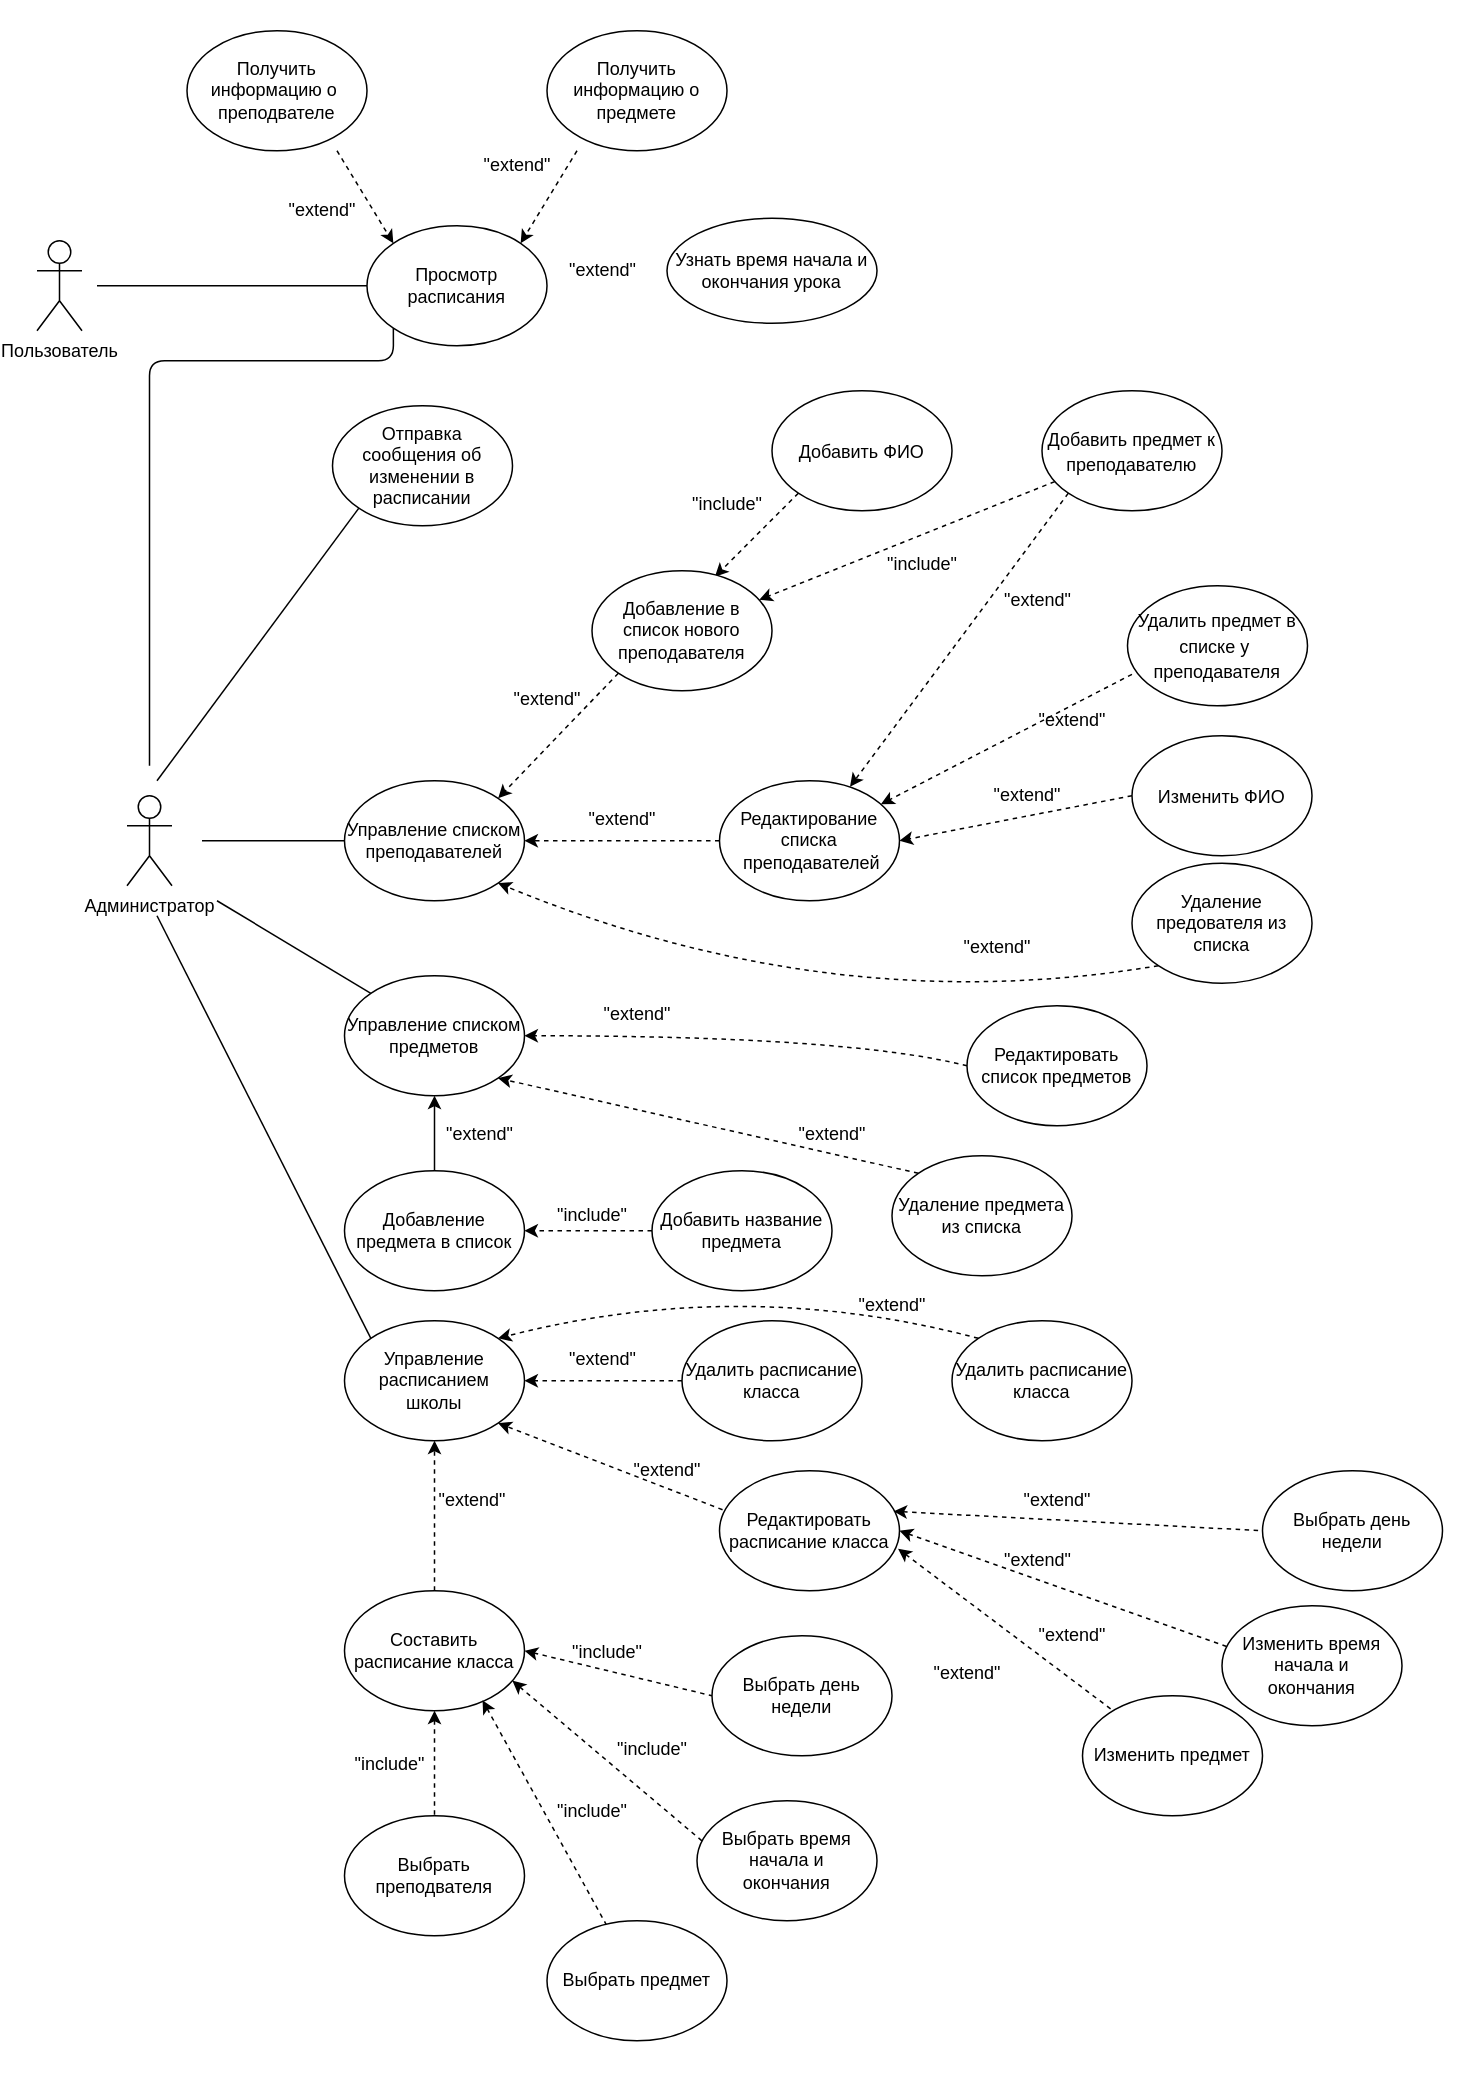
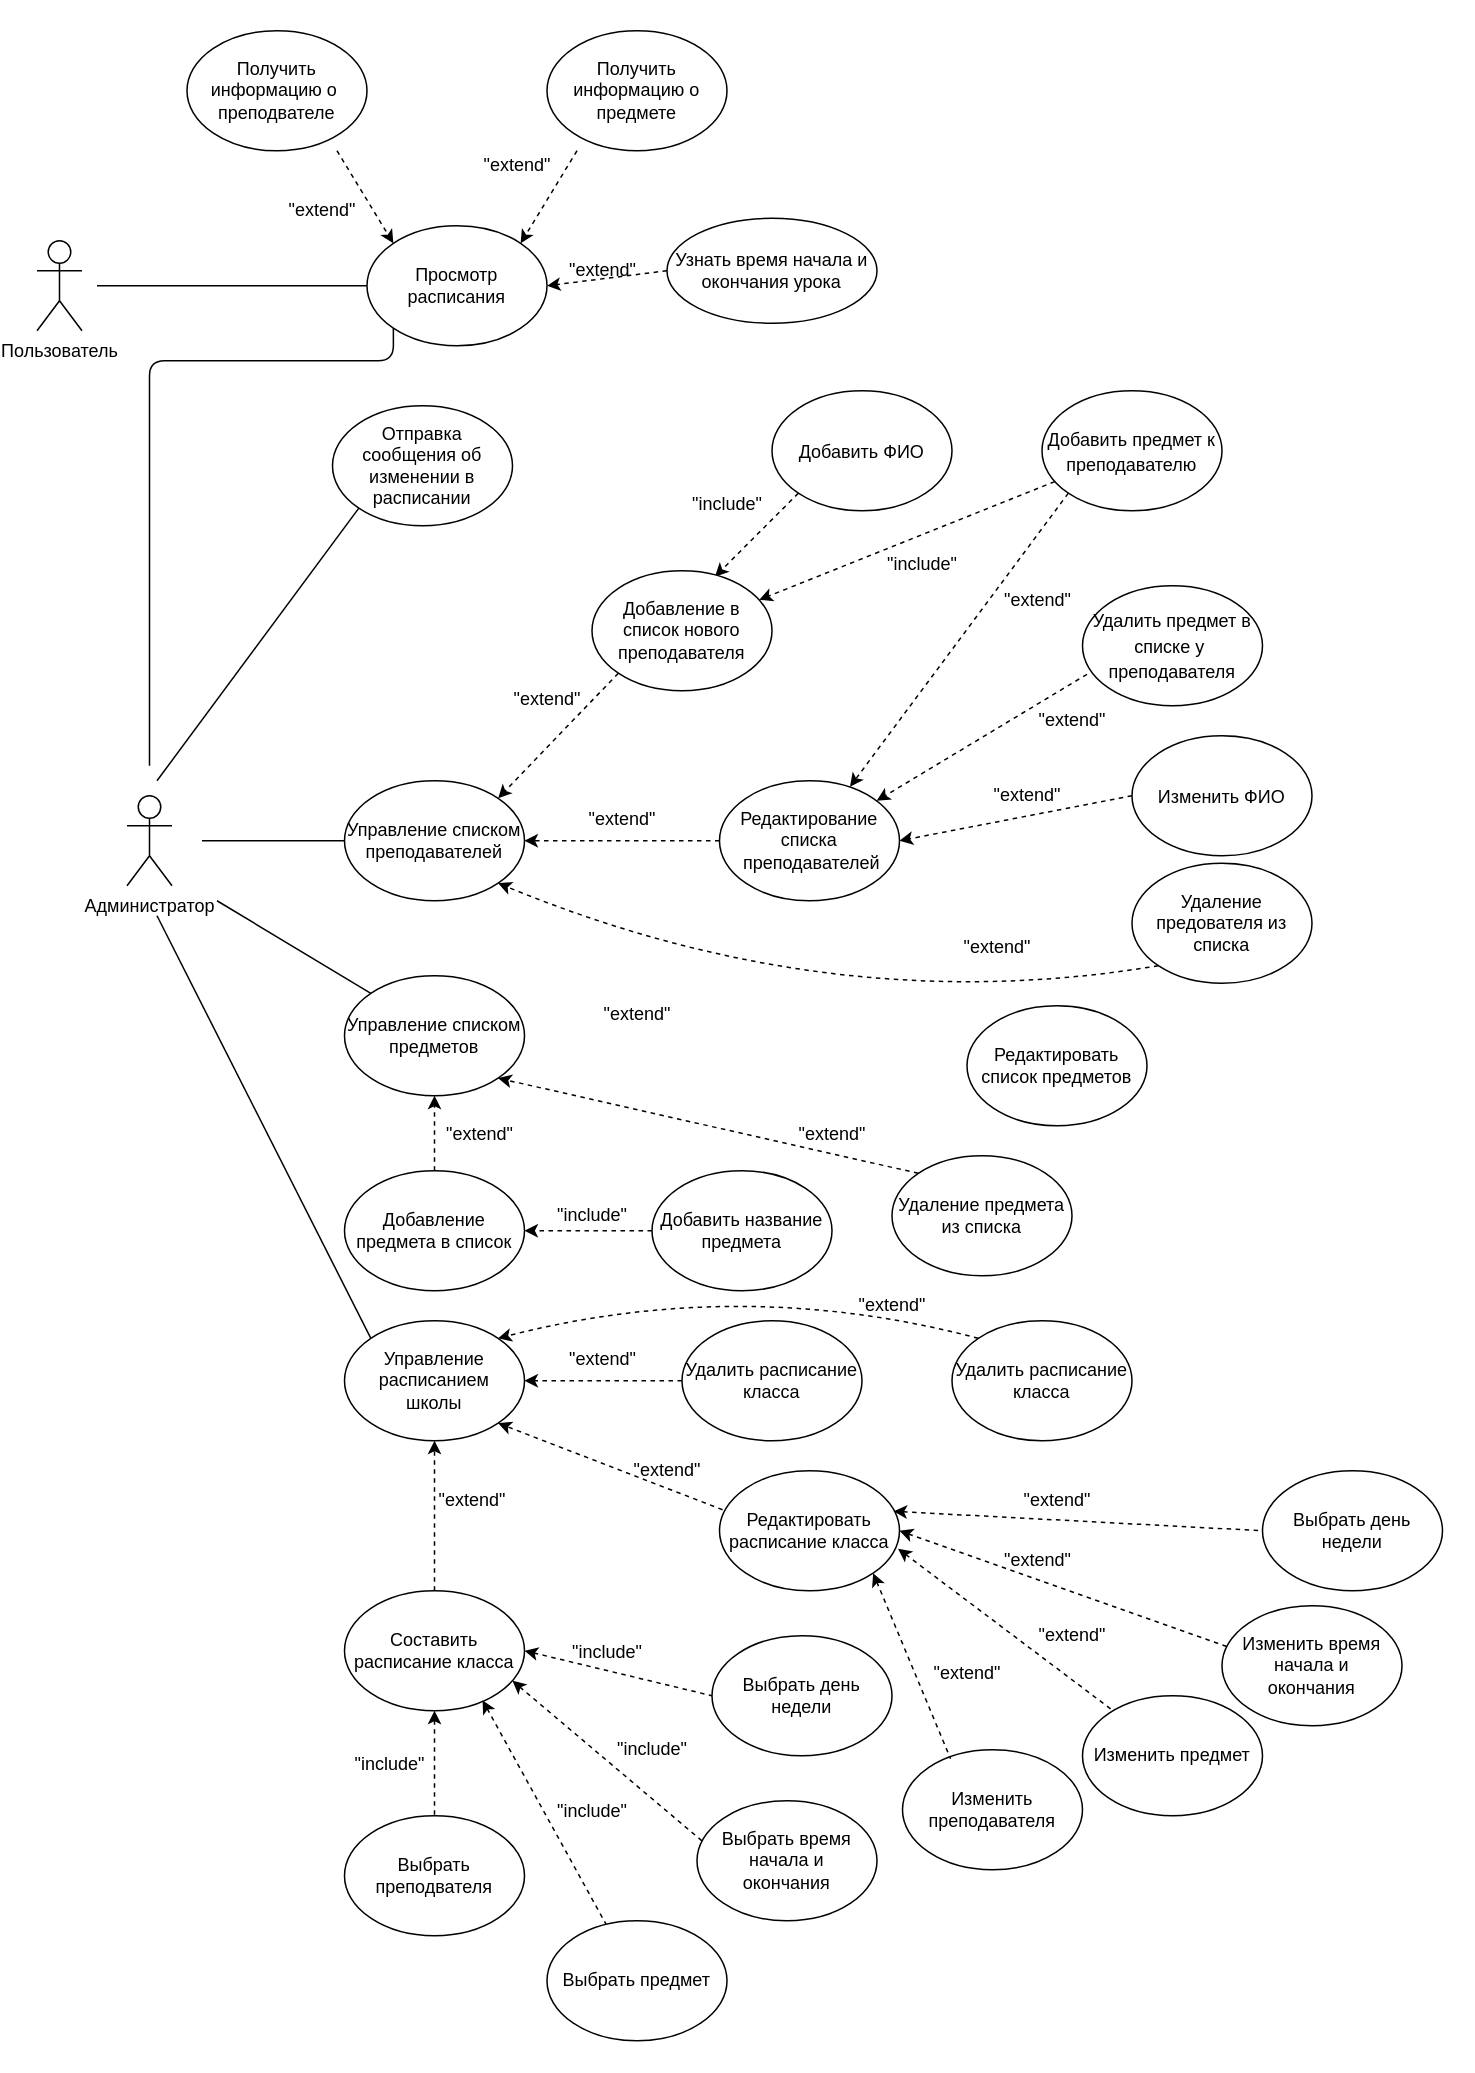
+ <mxCell id="11" value="" style="endArrow=classic;html=1;rounded=0;endFill=1;entryX=1;entryY=0.5;entryDx=0;entryDy=0;strokeWidth=1;exitX=0;exitY=0.5;exitDx=0;exitDy=0;dashed=1;" parent="1" target="5" edge="1" source="10"><mxGeometry width="50" height="50" relative="1" as="geometry"><mxPoint x="170" y="190" as="sourcePoint" /><mxPoint x="267.574" y="228.284" as="targetPoint" /></mxGeometry></mxCell>
- <mxCell id="41" value="&lt;font style=&quot;font-size: 12px&quot;&gt;Удалить предмет в списке у&amp;nbsp; преподавателя&lt;/font&gt;" style="ellipse;whiteSpace=wrap;html=1;fontFamily=Helvetica;fontSize=14;strokeWidth=1;" vertex="1" parent="1"><mxGeometry x="747" y="390" width="120" height="80" as="geometry" /></mxCell>
+ <mxCell id="41" value="&lt;font style=&quot;font-size: 12px&quot;&gt;Удалить предмет в списке у&amp;nbsp; преподавателя&lt;/font&gt;" style="ellipse;whiteSpace=wrap;html=1;fontFamily=Helvetica;fontSize=14;strokeWidth=1;" vertex="1" parent="1"><mxGeometry x="717" y="390" width="120" height="80" as="geometry" /></mxCell>
- <mxCell id="51" value="" style="endArrow=classic;html=1;fontFamily=Helvetica;fontSize=12;strokeWidth=1;exitX=0;exitY=0.5;exitDx=0;exitDy=0;dashed=1;curved=1;" edge="1" parent="1" source="31" target="22"><mxGeometry width="50" height="50" relative="1" as="geometry"><mxPoint x="777.574" y="653.284" as="sourcePoint" /><mxPoint x="337.426" y="598.284" as="targetPoint" /><Array as="points"><mxPoint x="560" y="690" /></Array></mxGeometry></mxCell>
- <mxCell id="23" value="" style="edgeStyle=orthogonalEdgeStyle;rounded=0;orthogonalLoop=1;jettySize=auto;html=1;fontFamily=Helvetica;fontSize=12;startArrow=none;startFill=0;endArrow=classic;endFill=1;strokeWidth=1;dashed=0;" parent="1" source="24" target="22" edge="1"><mxGeometry relative="1" as="geometry" /></mxCell>
+ <mxCell id="23" value="" style="edgeStyle=orthogonalEdgeStyle;rounded=0;orthogonalLoop=1;jettySize=auto;html=1;fontFamily=Helvetica;fontSize=12;startArrow=none;startFill=0;endArrow=classic;endFill=1;strokeWidth=1;dashed=1;" parent="1" source="24" target="22" edge="1"><mxGeometry relative="1" as="geometry" /></mxCell>
+ <mxCell id="88" value="" style="endArrow=none;dashed=1;html=1;strokeWidth=1;rounded=0;endFill=0;startArrow=classic;startFill=1;exitX=1;exitY=1;exitDx=0;exitDy=0;entryX=0.267;entryY=0.075;entryDx=0;entryDy=0;entryPerimeter=0;" edge="1" parent="1" target="82" source="75"><mxGeometry width="50" height="50" relative="1" as="geometry"><mxPoint x="680" y="1070" as="sourcePoint" /><mxPoint x="630" y="1160" as="targetPoint" /></mxGeometry></mxCell>
+ <mxCell id="82" value="Изменить преподавателя" style="ellipse;whiteSpace=wrap;html=1;strokeWidth=1;" vertex="1" parent="1"><mxGeometry x="597" y="1166" width="120" height="80" as="geometry" /></mxCell>
